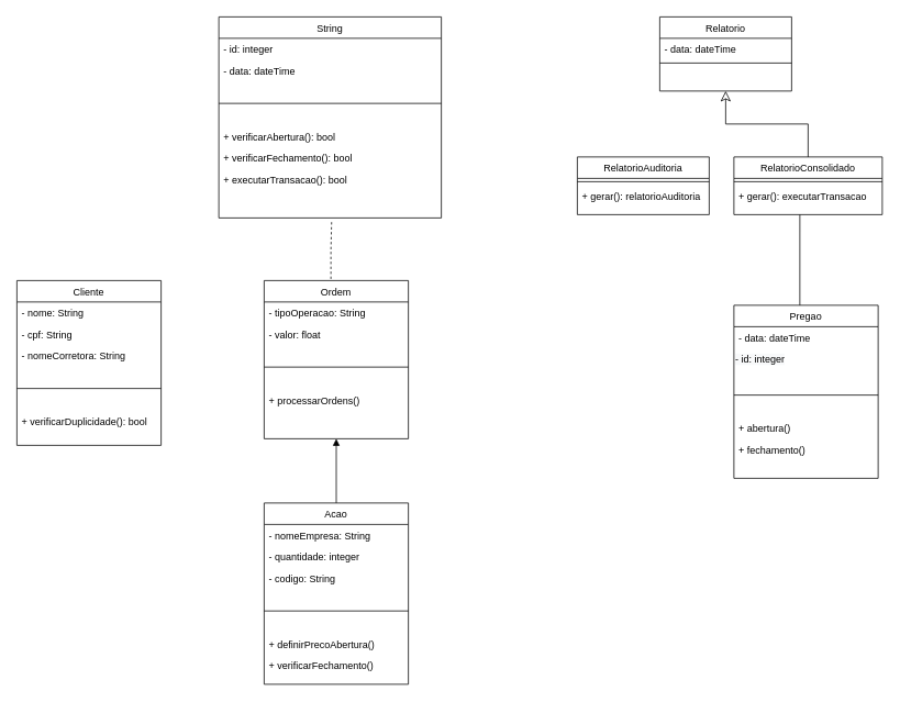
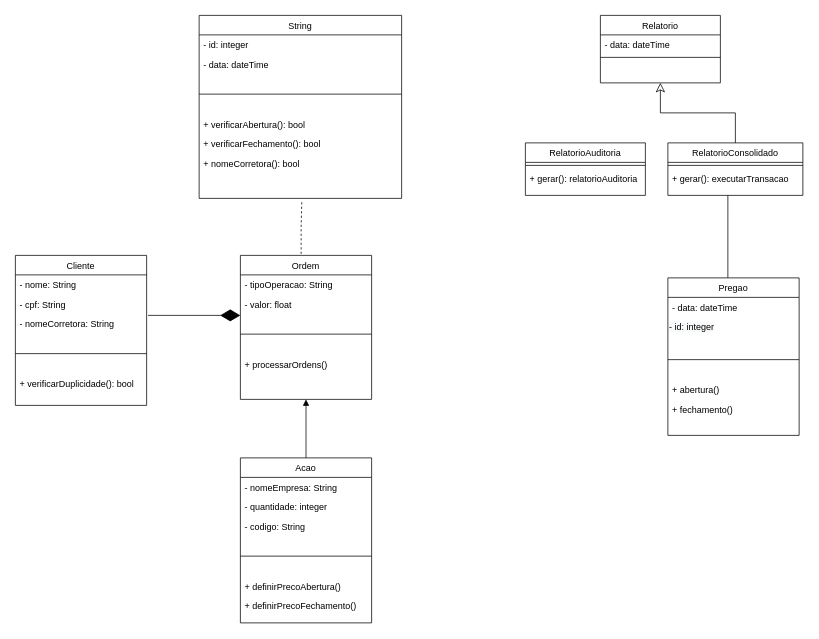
- <mxCell id="18" value="+ executarTransacao(): bool" style="text;align=left;verticalAlign=top;spacingLeft=4;spacingRight=4;overflow=hidden;rotatable=0;points=[[0,0.5],[1,0.5]];portConstraint=eastwest;" parent="12" vertex="1"><mxGeometry y="184" width="270" height="60" as="geometry" /></mxCell>
+ <mxCell id="18" value="+ nomeCorretora(): bool" style="text;align=left;verticalAlign=top;spacingLeft=4;spacingRight=4;overflow=hidden;rotatable=0;points=[[0,0.5],[1,0.5]];portConstraint=eastwest;" parent="12" vertex="1"><mxGeometry y="184" width="270" height="60" as="geometry" /></mxCell>
+ <mxCell id="39" value="" style="endArrow=diamondThin;endFill=1;endSize=24;html=1;rounded=0;entryX=0;entryY=1.077;entryDx=0;entryDy=0;entryPerimeter=0;exitX=1.011;exitY=0.077;exitDx=0;exitDy=0;exitPerimeter=0;" edge="1" parent="1" source="34" target="21"><mxGeometry width="160" relative="1" as="geometry"><mxPoint x="370" y="390" as="sourcePoint" /><mxPoint x="530" y="390" as="targetPoint" /></mxGeometry></mxCell>
- <mxCell id="30" value="+ verificarFechamento()" style="text;align=left;verticalAlign=top;spacingLeft=4;spacingRight=4;overflow=hidden;rotatable=0;points=[[0,0.5],[1,0.5]];portConstraint=eastwest;" parent="24" vertex="1"><mxGeometry y="184" width="175" height="26" as="geometry" /></mxCell>
+ <mxCell id="30" value="+ definirPrecoFechamento()" style="text;align=left;verticalAlign=top;spacingLeft=4;spacingRight=4;overflow=hidden;rotatable=0;points=[[0,0.5],[1,0.5]];portConstraint=eastwest;" parent="24" vertex="1"><mxGeometry y="184" width="175" height="26" as="geometry" /></mxCell>
